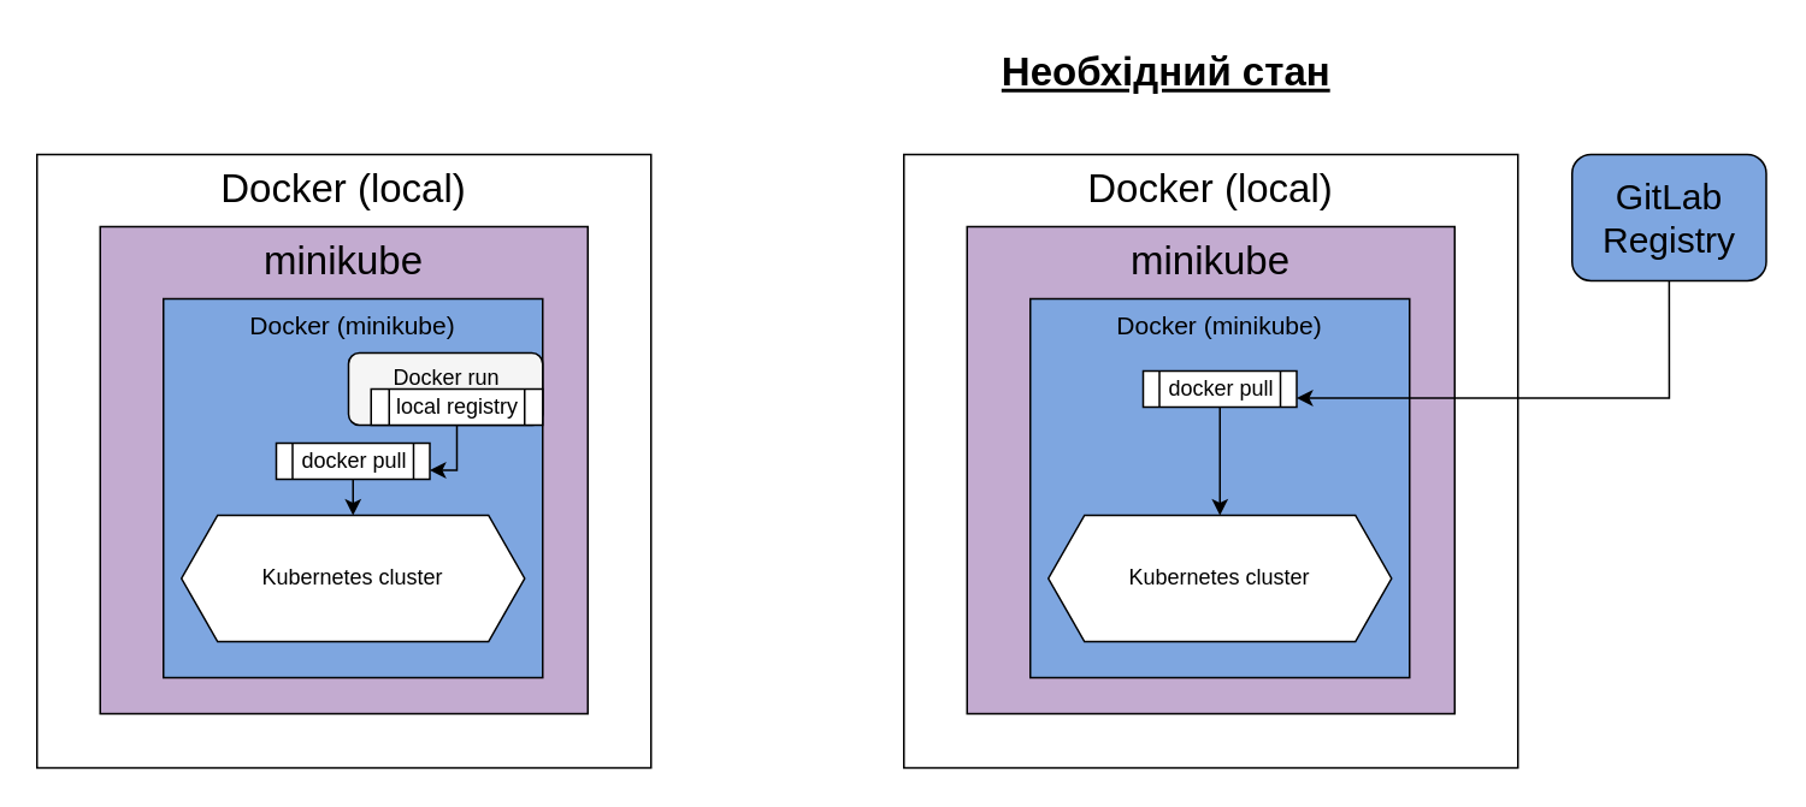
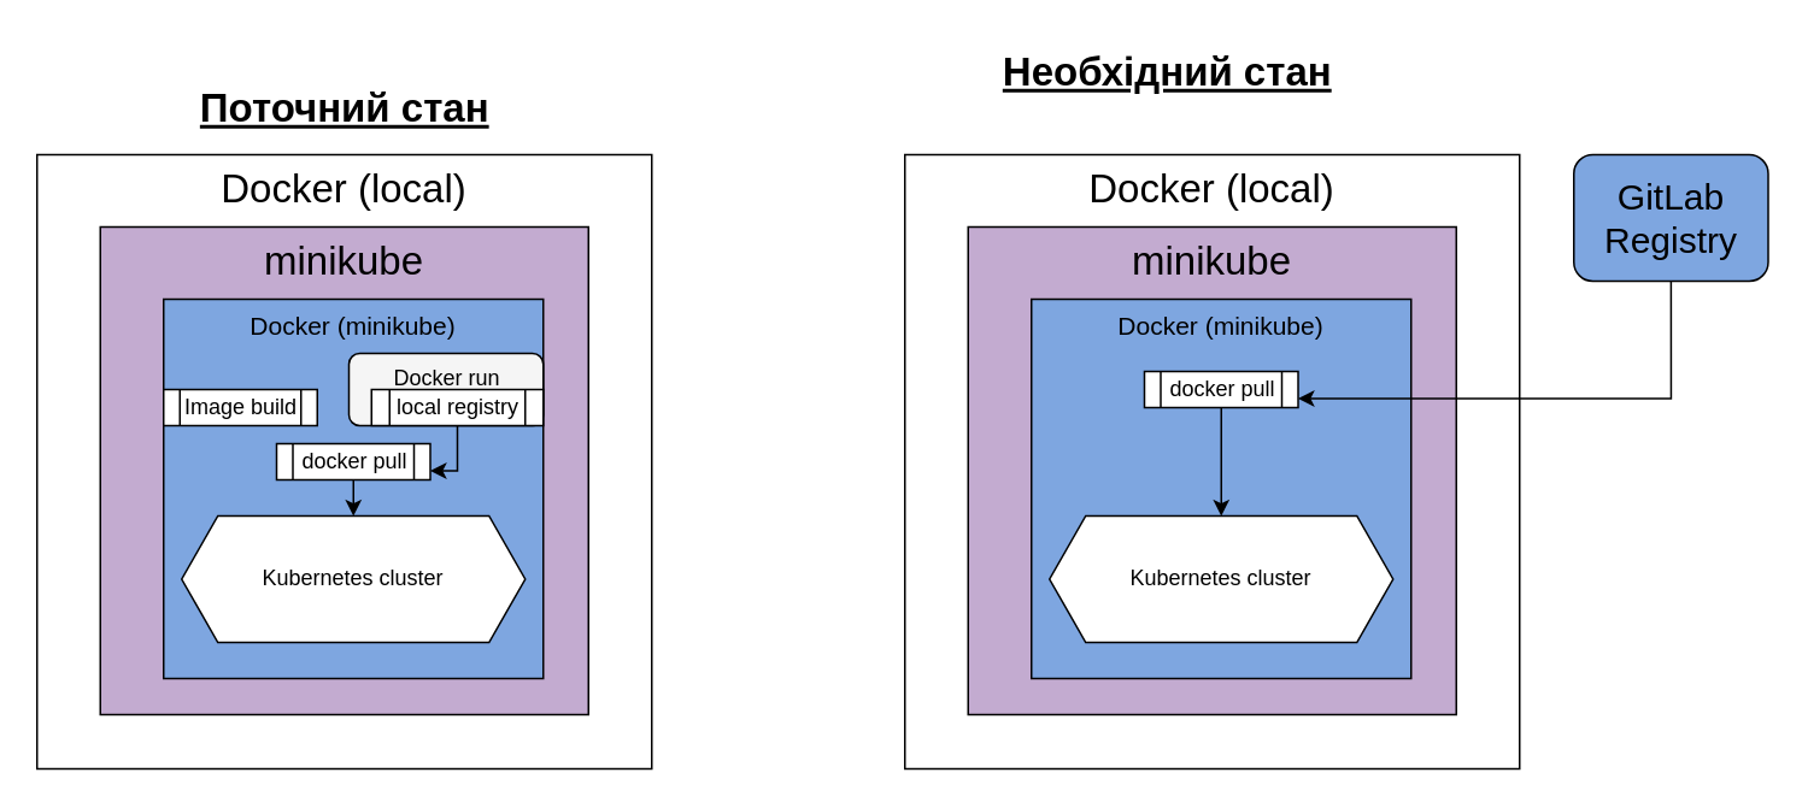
+ <mxCell id="20" value="Поточний стан" style="text;html=1;align=center;verticalAlign=middle;resizable=0;points=[];autosize=1;strokeColor=none;fillColor=none;fontSize=22;fontStyle=5" vertex="1" parent="1"><mxGeometry x="105" y="40" width="170" height="40" as="geometry" /></mxCell>
+ <mxCell id="8" value="Image build" style="shape=process;whiteSpace=wrap;html=1;backgroundOutline=1;" vertex="1" parent="1"><mxGeometry x="90" y="215" width="85" height="20" as="geometry" /></mxCell>
